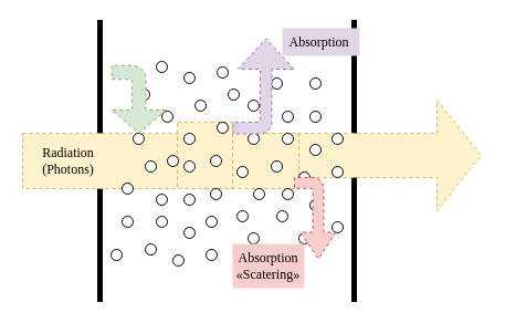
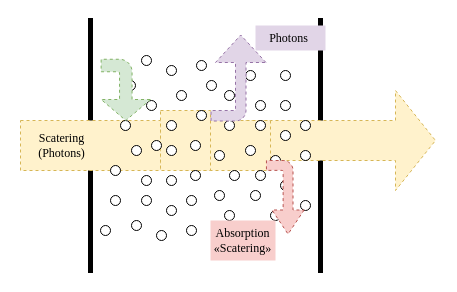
- <mxCell id="9" value="&lt;font face=&quot;Iwona&quot;&gt;Absorption&amp;nbsp;&lt;/font&gt;" style="text;html=1;fillColor=#e1d5e7;align=center;verticalAlign=middle;whiteSpace=wrap;rounded=0;shadow=0;dashed=1;comic=0;sketch=0;" vertex="1" parent="1"><mxGeometry x="255" y="25" width="70" height="25" as="geometry" /></mxCell>
+ <mxCell id="9" value="&lt;font face=&quot;Iwona&quot;&gt;Photons&amp;nbsp;&lt;/font&gt;" style="text;html=1;fillColor=#e1d5e7;align=center;verticalAlign=middle;whiteSpace=wrap;rounded=0;shadow=0;dashed=1;comic=0;sketch=0;" vertex="1" parent="1"><mxGeometry x="255" y="25" width="70" height="25" as="geometry" /></mxCell>
- <mxCell id="8" value="&lt;font face=&quot;Iwona&quot;&gt;Radiation (Photons)&lt;/font&gt;" style="text;html=1;strokeColor=none;fillColor=none;align=center;verticalAlign=middle;whiteSpace=wrap;rounded=0;shadow=0;dashed=1;comic=0;sketch=0;" vertex="1" parent="3"><mxGeometry y="42.5" width="83.37" height="25" as="geometry" /></mxCell>
+ <mxCell id="8" value="&lt;font face=&quot;Iwona&quot;&gt;Scatering (Photons)&lt;/font&gt;" style="text;html=1;strokeColor=none;fillColor=none;align=center;verticalAlign=middle;whiteSpace=wrap;rounded=0;shadow=0;dashed=1;comic=0;sketch=0;" vertex="1" parent="3"><mxGeometry y="42.5" width="83.37" height="25" as="geometry" /></mxCell>
